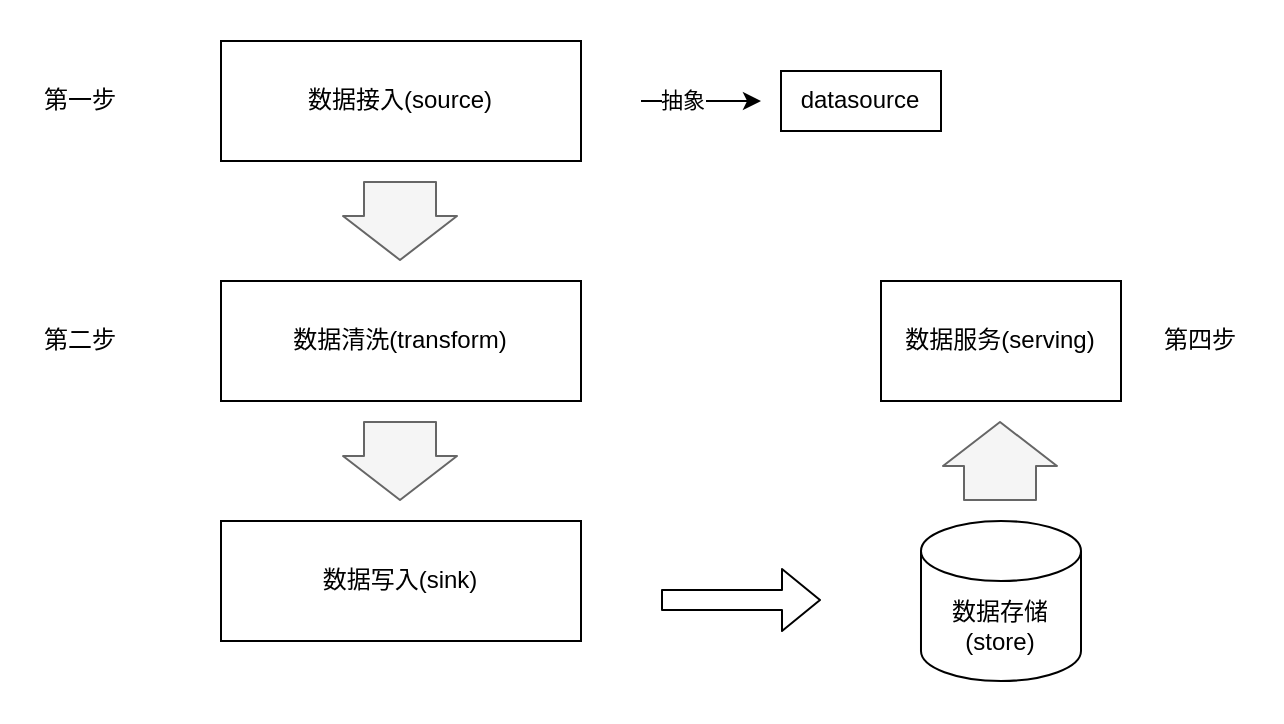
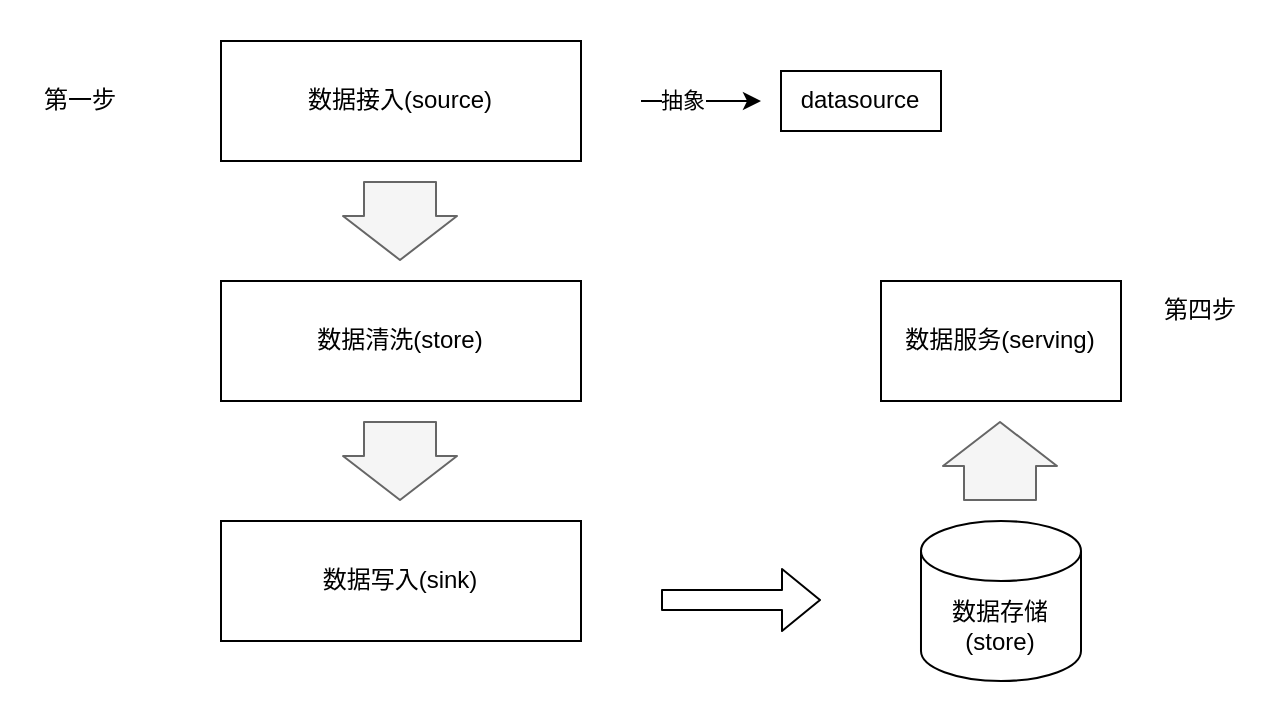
- <mxCell id="5" value="第二步" style="text;html=1;strokeColor=none;fillColor=none;align=center;verticalAlign=middle;whiteSpace=wrap;rounded=0;" vertex="1" parent="1"><mxGeometry x="20" y="160" width="40" height="20" as="geometry" /></mxCell>
- <mxCell id="4" value="数据清洗(transform)" style="rounded=0;whiteSpace=wrap;html=1;" vertex="1" parent="1"><mxGeometry x="110" y="140" width="180" height="60" as="geometry" /></mxCell>
+ <mxCell id="4" value="数据清洗(store)" style="rounded=0;whiteSpace=wrap;html=1;" vertex="1" parent="1"><mxGeometry x="110" y="140" width="180" height="60" as="geometry" /></mxCell>
- <mxCell id="13" value="第四步" style="text;html=1;strokeColor=none;fillColor=none;align=center;verticalAlign=middle;whiteSpace=wrap;rounded=0;" vertex="1" parent="1"><mxGeometry x="580" y="160" width="40" height="20" as="geometry" /></mxCell>
+ <mxCell id="13" value="第四步" style="text;html=1;strokeColor=none;fillColor=none;align=center;verticalAlign=middle;whiteSpace=wrap;rounded=0;" vertex="1" parent="1"><mxGeometry x="580" y="145" width="40" height="20" as="geometry" /></mxCell>
